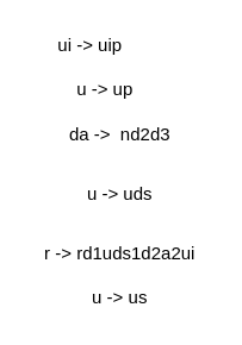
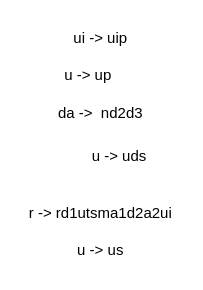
- <mxCell id="2" value="ui -&amp;gt; uip" style="text;html=1;strokeColor=none;fillColor=none;align=center;verticalAlign=middle;whiteSpace=wrap;rounded=0;" vertex="1" parent="1"><mxGeometry x="35" y="20" width="50" height="20" as="geometry" /></mxCell>
+ <mxCell id="2" value="ui -&amp;gt; uip" style="text;html=1;strokeColor=none;fillColor=none;align=center;verticalAlign=middle;whiteSpace=wrap;rounded=0;" vertex="1" parent="1"><mxGeometry x="55" y="20" width="50" height="20" as="geometry" /></mxCell>
- <mxCell id="5" value="u -&amp;gt; uds" style="text;html=1;strokeColor=none;fillColor=none;align=center;verticalAlign=middle;whiteSpace=wrap;rounded=0;" vertex="1" parent="1"><mxGeometry x="55" y="120" width="50" height="20" as="geometry" /></mxCell>
+ <mxCell id="5" value="u -&amp;gt; uds" style="text;html=1;strokeColor=none;fillColor=none;align=center;verticalAlign=middle;whiteSpace=wrap;rounded=0;" vertex="1" parent="1"><mxGeometry x="70" y="115" width="50" height="20" as="geometry" /></mxCell>
- <mxCell id="6" value="r -&amp;gt; rd1uds1d2a2ui" style="text;html=1;strokeColor=none;fillColor=none;align=center;verticalAlign=middle;whiteSpace=wrap;rounded=0;" vertex="1" parent="1"><mxGeometry x="20" y="160" width="120" height="20" as="geometry" /></mxCell>
+ <mxCell id="6" value="r -&amp;gt; rd1utsma1d2a2ui" style="text;html=1;strokeColor=none;fillColor=none;align=center;verticalAlign=middle;whiteSpace=wrap;rounded=0;" vertex="1" parent="1"><mxGeometry x="20" y="160" width="120" height="20" as="geometry" /></mxCell>
